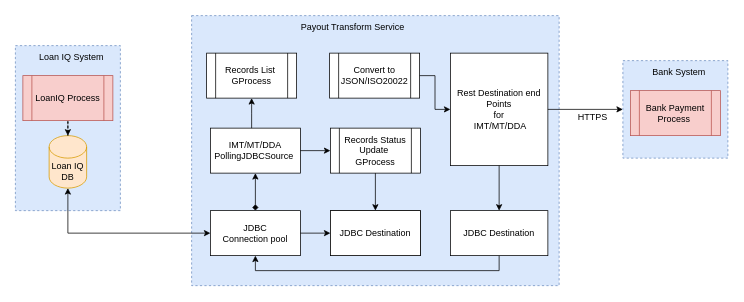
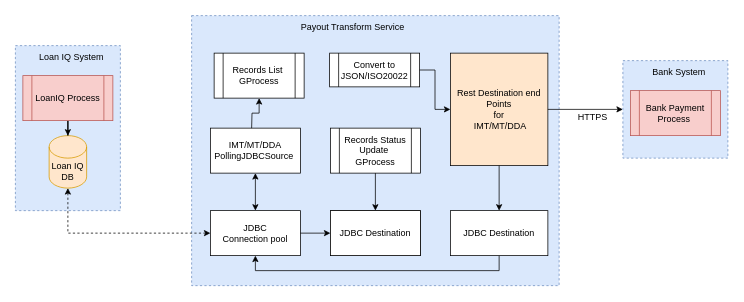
- <mxCell id="15" value="Records List&amp;nbsp;&lt;br&gt;GProcess" style="shape=process;whiteSpace=wrap;html=1;backgroundOutline=1;" vertex="1" parent="1"><mxGeometry x="275" y="70" width="120" height="60" as="geometry" /></mxCell>
+ <mxCell id="15" value="Records List&amp;nbsp;&lt;br&gt;GProcess" style="shape=process;whiteSpace=wrap;html=1;backgroundOutline=1;" vertex="1" parent="1"><mxGeometry x="285" y="70" width="120" height="60" as="geometry" /></mxCell>
- <mxCell id="21" value="Convert to JSON/ISO20022" style="shape=process;whiteSpace=wrap;html=1;backgroundOutline=1;" vertex="1" parent="1"><mxGeometry x="439" y="70" width="120" height="60" as="geometry" /></mxCell>
+ <mxCell id="21" value="Convert to JSON/ISO20022" style="shape=process;whiteSpace=wrap;html=1;backgroundOutline=1;" vertex="1" parent="1"><mxGeometry x="439" y="70" width="120" height="45" as="geometry" /></mxCell>
- <mxCell id="23" value="Rest Destination end Points &lt;br&gt;for&lt;br&gt;&amp;nbsp;IMT/MT/DDA" style="rounded=0;whiteSpace=wrap;html=1;" vertex="1" parent="1"><mxGeometry x="600" y="70" width="130" height="150" as="geometry" /></mxCell>
+ <mxCell id="23" value="Rest Destination end Points &lt;br&gt;for&lt;br&gt;&amp;nbsp;IMT/MT/DDA" style="rounded=0;whiteSpace=wrap;html=1;fillColor=#ffe6cc;" vertex="1" parent="1"><mxGeometry x="600" y="70" width="130" height="150" as="geometry" /></mxCell>
- <mxCell id="5" style="edgeStyle=orthogonalEdgeStyle;rounded=0;orthogonalLoop=1;jettySize=auto;html=1;exitX=0.5;exitY=1;exitDx=0;exitDy=0;dashed=1;" edge="1" parent="1" source="6" target="4"><mxGeometry relative="1" as="geometry" /></mxCell>
+ <mxCell id="5" style="edgeStyle=orthogonalEdgeStyle;rounded=0;orthogonalLoop=1;jettySize=auto;html=1;exitX=0.5;exitY=1;exitDx=0;exitDy=0;" edge="1" parent="1" source="6" target="4"><mxGeometry relative="1" as="geometry" /></mxCell>
- <mxCell id="16" style="edgeStyle=orthogonalEdgeStyle;rounded=0;orthogonalLoop=1;jettySize=auto;html=1;exitX=0;exitY=0.5;exitDx=0;exitDy=0;entryX=1;entryY=0.5;entryDx=0;entryDy=0;startArrow=classic;startFill=1;endArrow=none;endFill=0;" edge="1" parent="1" source="17" target="13"><mxGeometry relative="1" as="geometry" /></mxCell>
- <mxCell id="12" style="edgeStyle=orthogonalEdgeStyle;rounded=0;orthogonalLoop=1;jettySize=auto;html=1;entryX=0.5;entryY=0;entryDx=0;entryDy=0;startArrow=classic;startFill=1;endArrow=diamond;" edge="1" parent="1" source="13" target="11"><mxGeometry relative="1" as="geometry" /></mxCell>
+ <mxCell id="12" style="edgeStyle=orthogonalEdgeStyle;rounded=0;orthogonalLoop=1;jettySize=auto;html=1;entryX=0.5;entryY=0;entryDx=0;entryDy=0;startArrow=classic;startFill=1;" edge="1" parent="1" source="13" target="11"><mxGeometry relative="1" as="geometry" /></mxCell>
- <mxCell id="9" style="edgeStyle=orthogonalEdgeStyle;rounded=0;orthogonalLoop=1;jettySize=auto;html=1;startArrow=classic;startFill=1;" edge="1" parent="1" source="11" target="4"><mxGeometry relative="1" as="geometry" /></mxCell>
+ <mxCell id="9" style="edgeStyle=orthogonalEdgeStyle;rounded=0;orthogonalLoop=1;jettySize=auto;html=1;startArrow=classic;startFill=1;dashed=1;" edge="1" parent="1" source="11" target="4"><mxGeometry relative="1" as="geometry" /></mxCell>
